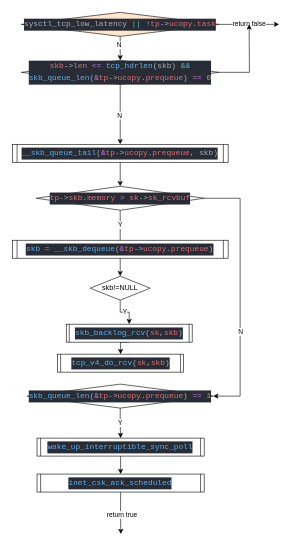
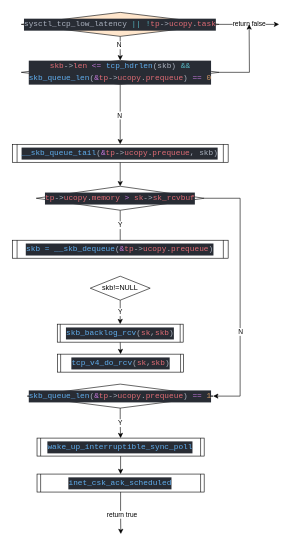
- <mxCell id="13" value="&lt;div style=&quot;color: rgb(171 , 178 , 191) ; background-color: rgb(40 , 44 , 52) ; font-family: &amp;#34;monaco&amp;#34; , &amp;#34;menlo&amp;#34; , &amp;#34;monaco&amp;#34; , &amp;#34;courier new&amp;#34; , monospace ; font-size: 13px ; line-height: 20px&quot;&gt;&lt;span style=&quot;color: #e06c75&quot;&gt;tp&lt;/span&gt;-&amp;gt;&lt;span style=&quot;color: #e06c75&quot;&gt;skb&lt;/span&gt;.&lt;span style=&quot;color: #e06c75&quot;&gt;memory&lt;/span&gt; &lt;span style=&quot;color: #c678dd&quot;&gt;&amp;gt;&lt;/span&gt; &lt;span style=&quot;color: #e06c75&quot;&gt;sk&lt;/span&gt;-&amp;gt;&lt;span style=&quot;color: #e06c75&quot;&gt;sk_rcvbuf&lt;/span&gt;&lt;/div&gt;" style="rhombus;whiteSpace=wrap;html=1;" vertex="1" parent="1"><mxGeometry x="60" y="310" width="280" height="40" as="geometry" /></mxCell>
+ <mxCell id="13" value="&lt;div style=&quot;color: rgb(171 , 178 , 191) ; background-color: rgb(40 , 44 , 52) ; font-family: &amp;#34;monaco&amp;#34; , &amp;#34;menlo&amp;#34; , &amp;#34;monaco&amp;#34; , &amp;#34;courier new&amp;#34; , monospace ; font-size: 13px ; line-height: 20px&quot;&gt;&lt;span style=&quot;color: #e06c75&quot;&gt;tp&lt;/span&gt;-&amp;gt;&lt;span style=&quot;color: #e06c75&quot;&gt;ucopy&lt;/span&gt;.&lt;span style=&quot;color: #e06c75&quot;&gt;memory&lt;/span&gt; &lt;span style=&quot;color: #c678dd&quot;&gt;&amp;gt;&lt;/span&gt; &lt;span style=&quot;color: #e06c75&quot;&gt;sk&lt;/span&gt;-&amp;gt;&lt;span style=&quot;color: #e06c75&quot;&gt;sk_rcvbuf&lt;/span&gt;&lt;/div&gt;" style="rhombus;whiteSpace=wrap;html=1;" vertex="1" parent="1"><mxGeometry x="60" y="310" width="280" height="40" as="geometry" /></mxCell>
- <mxCell id="4" style="edgeStyle=orthogonalEdgeStyle;rounded=0;orthogonalLoop=1;jettySize=auto;html=1;exitX=0.5;exitY=1;exitDx=0;exitDy=0;entryX=0.5;entryY=0;entryDx=0;entryDy=0;" edge="1" parent="1" source="5" target="9"><mxGeometry relative="1" as="geometry" /></mxCell>
- <mxCell id="11" value="&lt;div style=&quot;background-color: rgb(40 , 44 , 52) ; font-family: &amp;#34;monaco&amp;#34; , &amp;#34;menlo&amp;#34; , &amp;#34;monaco&amp;#34; , &amp;#34;courier new&amp;#34; , monospace ; font-size: 13px ; line-height: 20px&quot;&gt;&lt;span style=&quot;color: rgb(97 , 175 , 239)&quot;&gt;skb_backlog_rcv&lt;/span&gt;&lt;font color=&quot;#abb2bf&quot;&gt;(&lt;/font&gt;&lt;font color=&quot;#e06c75&quot;&gt;sk&lt;/font&gt;&lt;font color=&quot;#abb2bf&quot;&gt;,&lt;/font&gt;&lt;font color=&quot;#e06c75&quot;&gt;skb&lt;/font&gt;&lt;font color=&quot;#abb2bf&quot;&gt;)&lt;/font&gt;&lt;/div&gt;" style="shape=process;whiteSpace=wrap;html=1;backgroundOutline=1;size=0.023;" vertex="1" parent="1"><mxGeometry x="110" y="540" width="210" height="30" as="geometry" /></mxCell>
+ <mxCell id="11" value="&lt;div style=&quot;background-color: rgb(40 , 44 , 52) ; font-family: &amp;#34;monaco&amp;#34; , &amp;#34;menlo&amp;#34; , &amp;#34;monaco&amp;#34; , &amp;#34;courier new&amp;#34; , monospace ; font-size: 13px ; line-height: 20px&quot;&gt;&lt;span style=&quot;color: rgb(97 , 175 , 239)&quot;&gt;skb_backlog_rcv&lt;/span&gt;&lt;font color=&quot;#abb2bf&quot;&gt;(&lt;/font&gt;&lt;font color=&quot;#e06c75&quot;&gt;sk&lt;/font&gt;&lt;font color=&quot;#abb2bf&quot;&gt;,&lt;/font&gt;&lt;font color=&quot;#e06c75&quot;&gt;skb&lt;/font&gt;&lt;font color=&quot;#abb2bf&quot;&gt;)&lt;/font&gt;&lt;/div&gt;" style="shape=process;whiteSpace=wrap;html=1;backgroundOutline=1;size=0.023;" vertex="1" parent="1"><mxGeometry x="95" y="540" width="210" height="30" as="geometry" /></mxCell>
